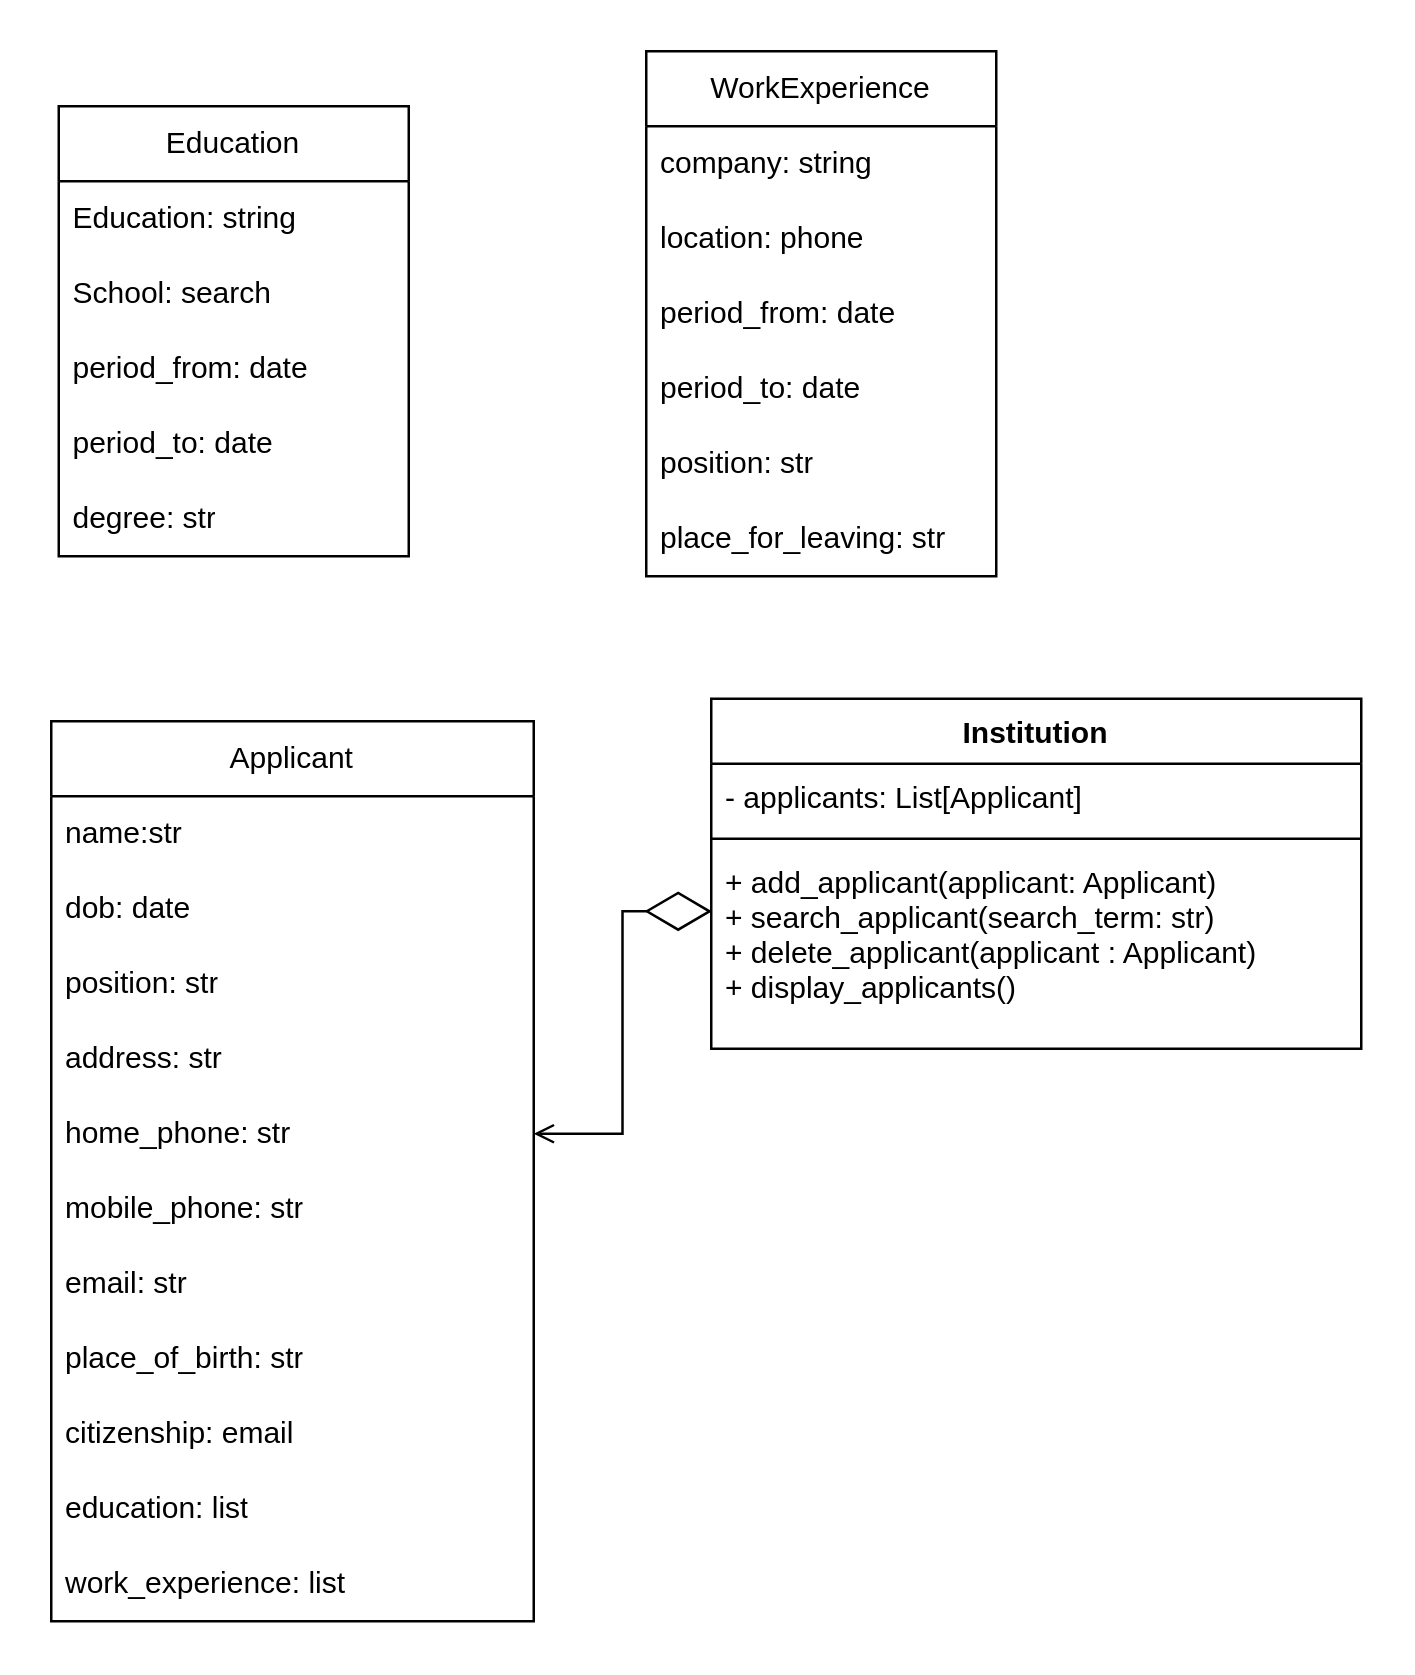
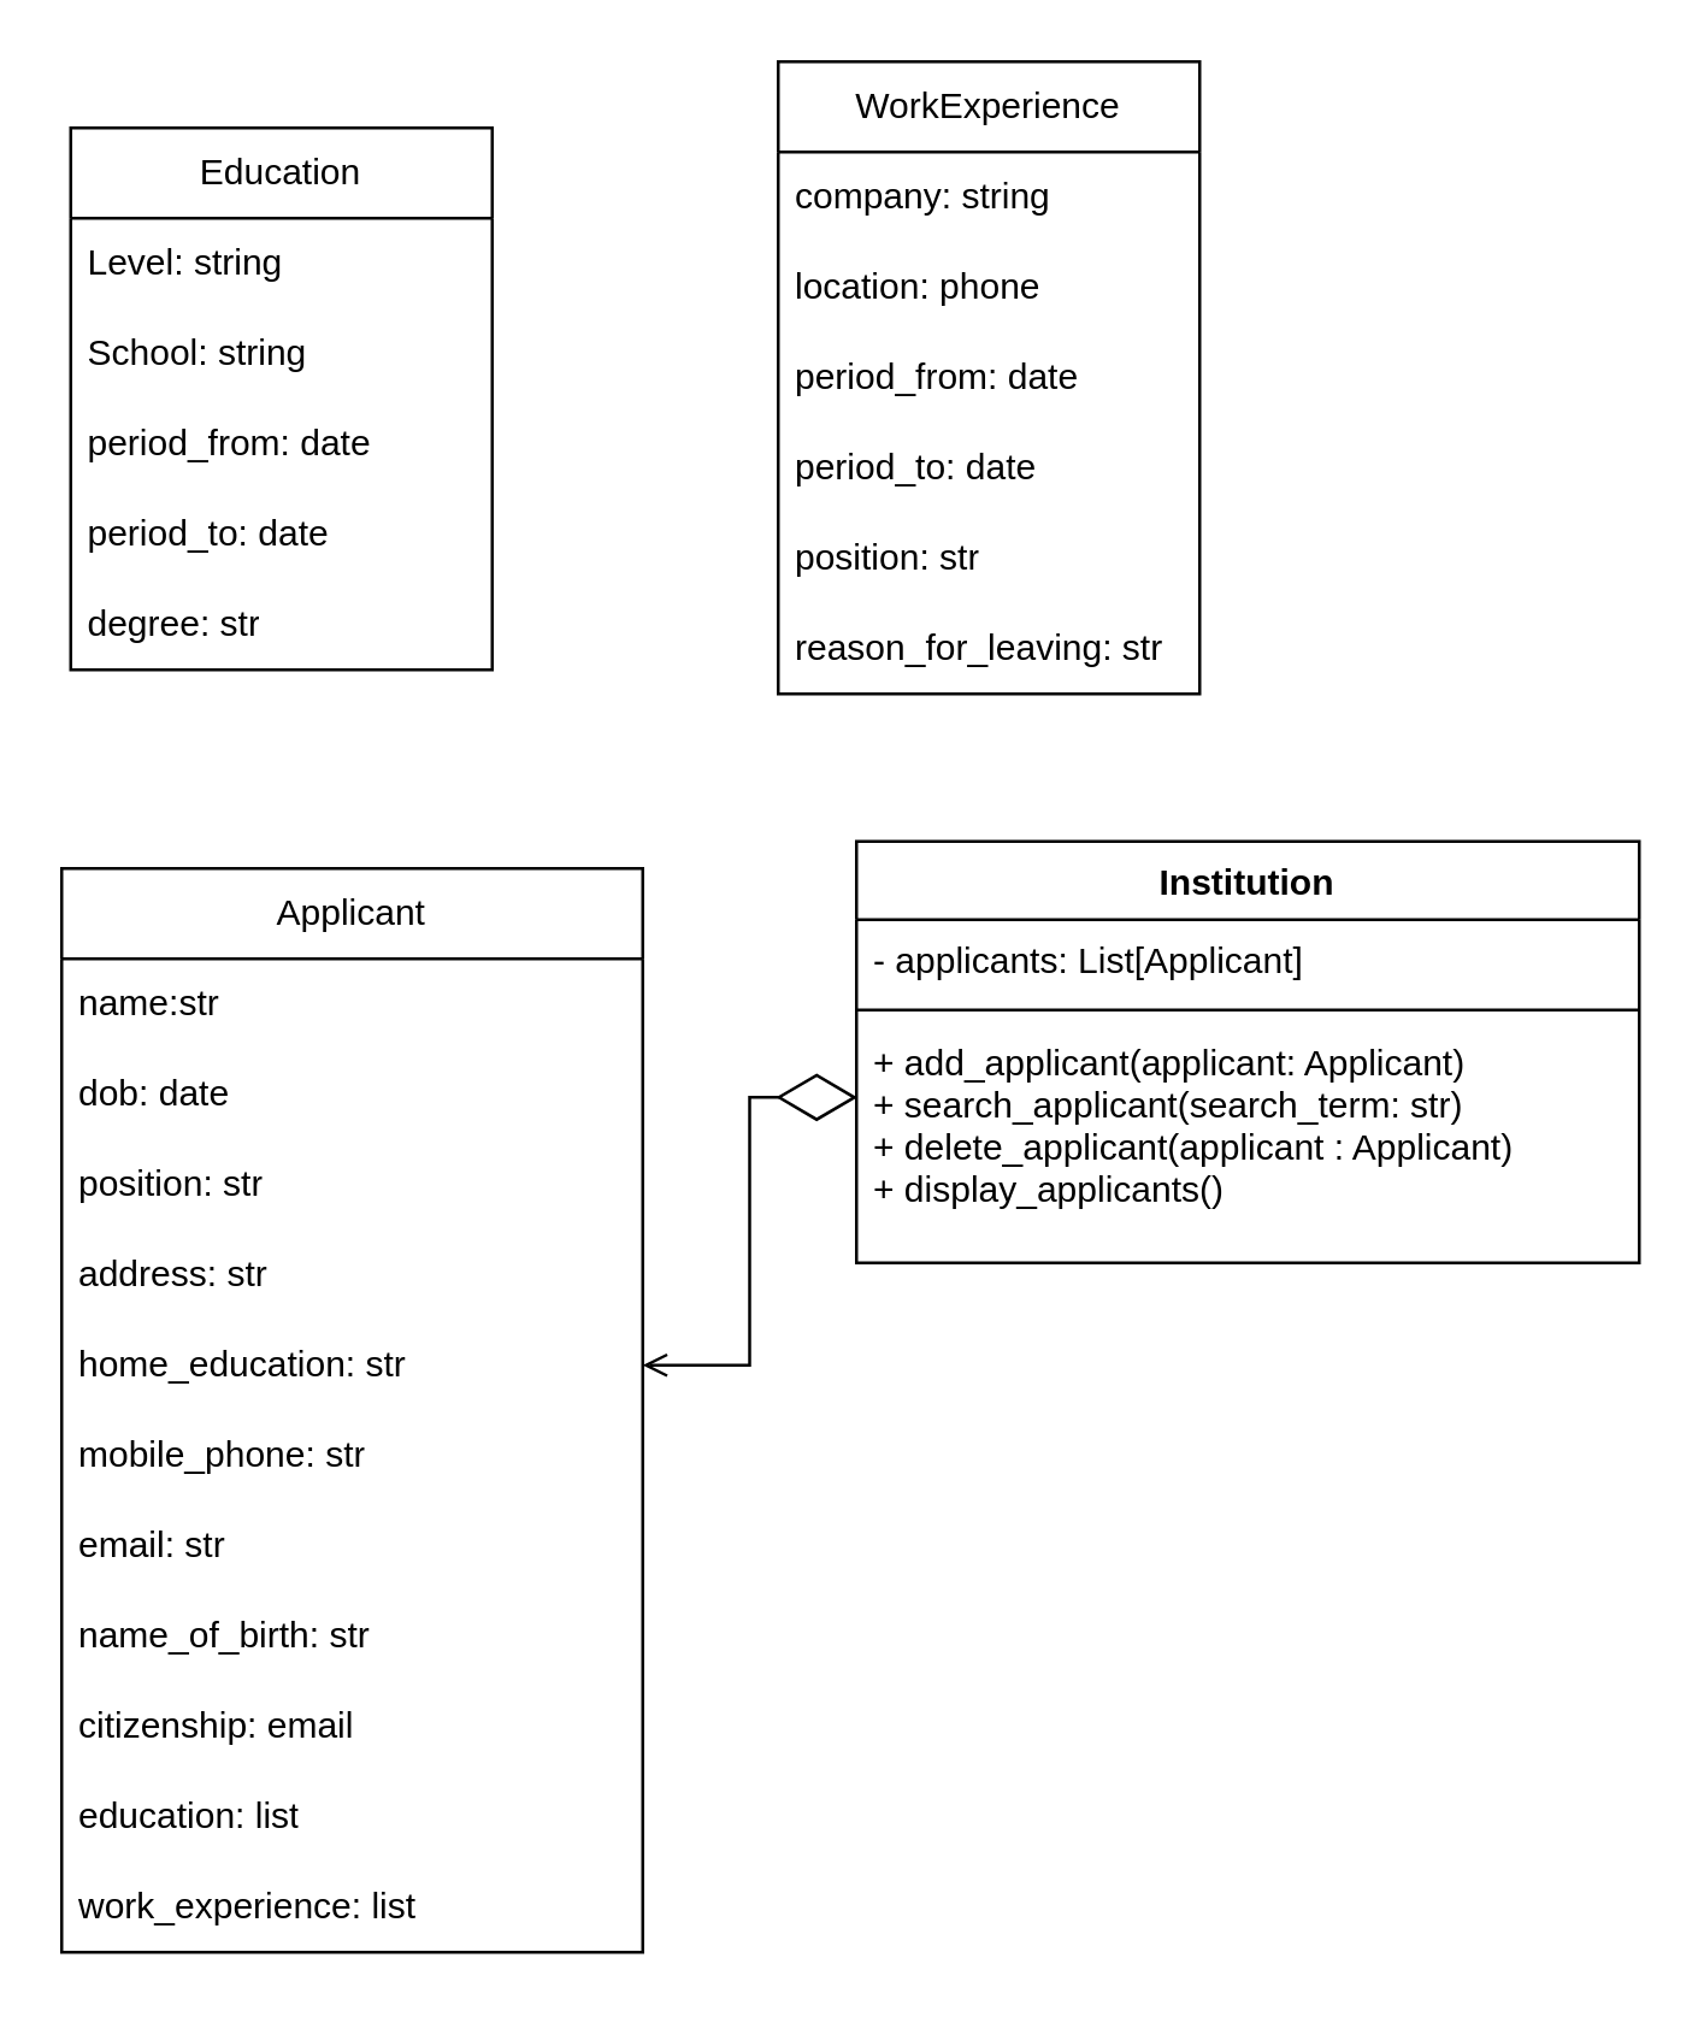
- <mxCell id="3" value="Education: string" style="text;strokeColor=none;fillColor=none;align=left;verticalAlign=middle;spacingLeft=4;spacingRight=4;overflow=hidden;points=[[0,0.5],[1,0.5]];portConstraint=eastwest;rotatable=0;whiteSpace=wrap;html=1;" parent="2" vertex="1"><mxGeometry y="30" width="140" height="30" as="geometry" /></mxCell>
+ <mxCell id="3" value="Level: string" style="text;strokeColor=none;fillColor=none;align=left;verticalAlign=middle;spacingLeft=4;spacingRight=4;overflow=hidden;points=[[0,0.5],[1,0.5]];portConstraint=eastwest;rotatable=0;whiteSpace=wrap;html=1;" parent="2" vertex="1"><mxGeometry y="30" width="140" height="30" as="geometry" /></mxCell>
- <mxCell id="4" value="School: search" style="text;strokeColor=none;fillColor=none;align=left;verticalAlign=middle;spacingLeft=4;spacingRight=4;overflow=hidden;points=[[0,0.5],[1,0.5]];portConstraint=eastwest;rotatable=0;whiteSpace=wrap;html=1;" parent="2" vertex="1"><mxGeometry y="60" width="140" height="30" as="geometry" /></mxCell>
+ <mxCell id="4" value="School: string" style="text;strokeColor=none;fillColor=none;align=left;verticalAlign=middle;spacingLeft=4;spacingRight=4;overflow=hidden;points=[[0,0.5],[1,0.5]];portConstraint=eastwest;rotatable=0;whiteSpace=wrap;html=1;" parent="2" vertex="1"><mxGeometry y="60" width="140" height="30" as="geometry" /></mxCell>
- <mxCell id="14" value="place_for_leaving: str" style="text;strokeColor=none;fillColor=none;align=left;verticalAlign=middle;spacingLeft=4;spacingRight=4;overflow=hidden;points=[[0,0.5],[1,0.5]];portConstraint=eastwest;rotatable=0;whiteSpace=wrap;html=1;" vertex="1" parent="8"><mxGeometry y="180" width="140" height="30" as="geometry" /></mxCell>
+ <mxCell id="14" value="reason_for_leaving: str" style="text;strokeColor=none;fillColor=none;align=left;verticalAlign=middle;spacingLeft=4;spacingRight=4;overflow=hidden;points=[[0,0.5],[1,0.5]];portConstraint=eastwest;rotatable=0;whiteSpace=wrap;html=1;" vertex="1" parent="8"><mxGeometry y="180" width="140" height="30" as="geometry" /></mxCell>
- <mxCell id="20" value="home_phone: str" style="text;strokeColor=none;fillColor=none;align=left;verticalAlign=middle;spacingLeft=4;spacingRight=4;overflow=hidden;points=[[0,0.5],[1,0.5]];portConstraint=eastwest;rotatable=0;whiteSpace=wrap;html=1;" vertex="1" parent="15"><mxGeometry y="150" width="193" height="30" as="geometry" /></mxCell>
+ <mxCell id="20" value="home_education: str" style="text;strokeColor=none;fillColor=none;align=left;verticalAlign=middle;spacingLeft=4;spacingRight=4;overflow=hidden;points=[[0,0.5],[1,0.5]];portConstraint=eastwest;rotatable=0;whiteSpace=wrap;html=1;" vertex="1" parent="15"><mxGeometry y="150" width="193" height="30" as="geometry" /></mxCell>
- <mxCell id="23" value="place_of_birth&lt;span style=&quot;background-color: initial;&quot;&gt;: str&lt;/span&gt;" style="text;strokeColor=none;fillColor=none;align=left;verticalAlign=middle;spacingLeft=4;spacingRight=4;overflow=hidden;points=[[0,0.5],[1,0.5]];portConstraint=eastwest;rotatable=0;whiteSpace=wrap;html=1;" vertex="1" parent="15"><mxGeometry y="240" width="193" height="30" as="geometry" /></mxCell>
+ <mxCell id="23" value="name_of_birth&lt;span style=&quot;background-color: initial;&quot;&gt;: str&lt;/span&gt;" style="text;strokeColor=none;fillColor=none;align=left;verticalAlign=middle;spacingLeft=4;spacingRight=4;overflow=hidden;points=[[0,0.5],[1,0.5]];portConstraint=eastwest;rotatable=0;whiteSpace=wrap;html=1;" vertex="1" parent="15"><mxGeometry y="240" width="193" height="30" as="geometry" /></mxCell>
